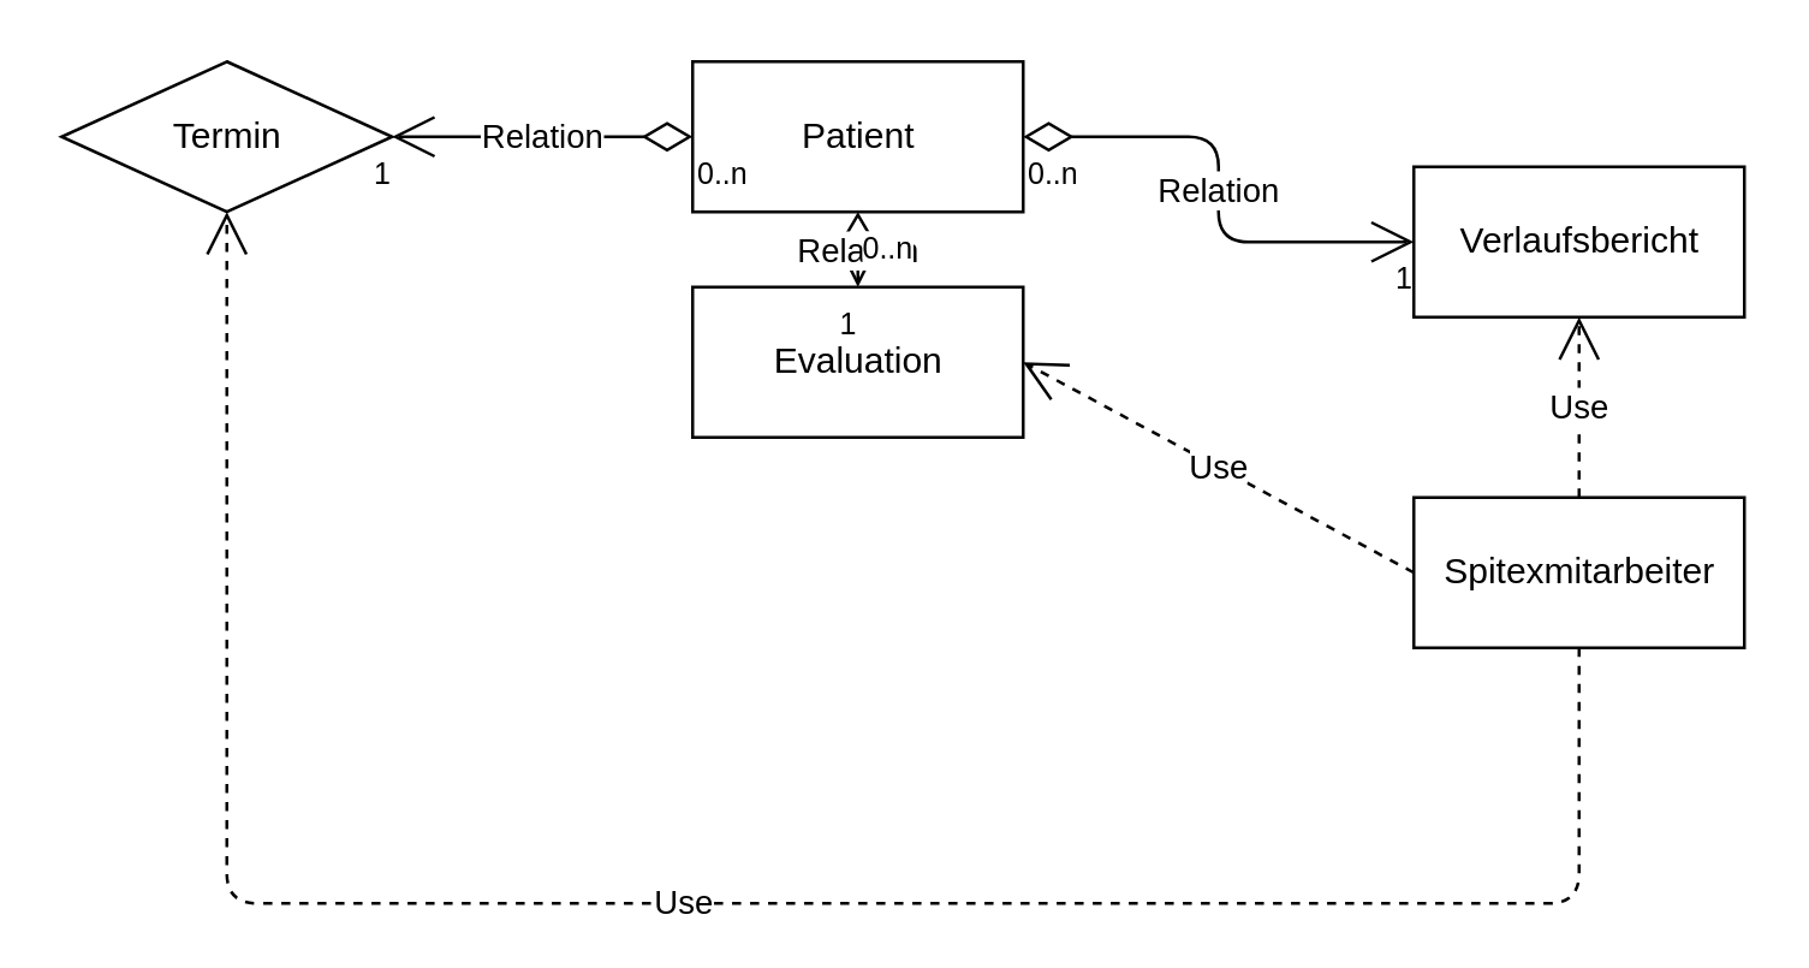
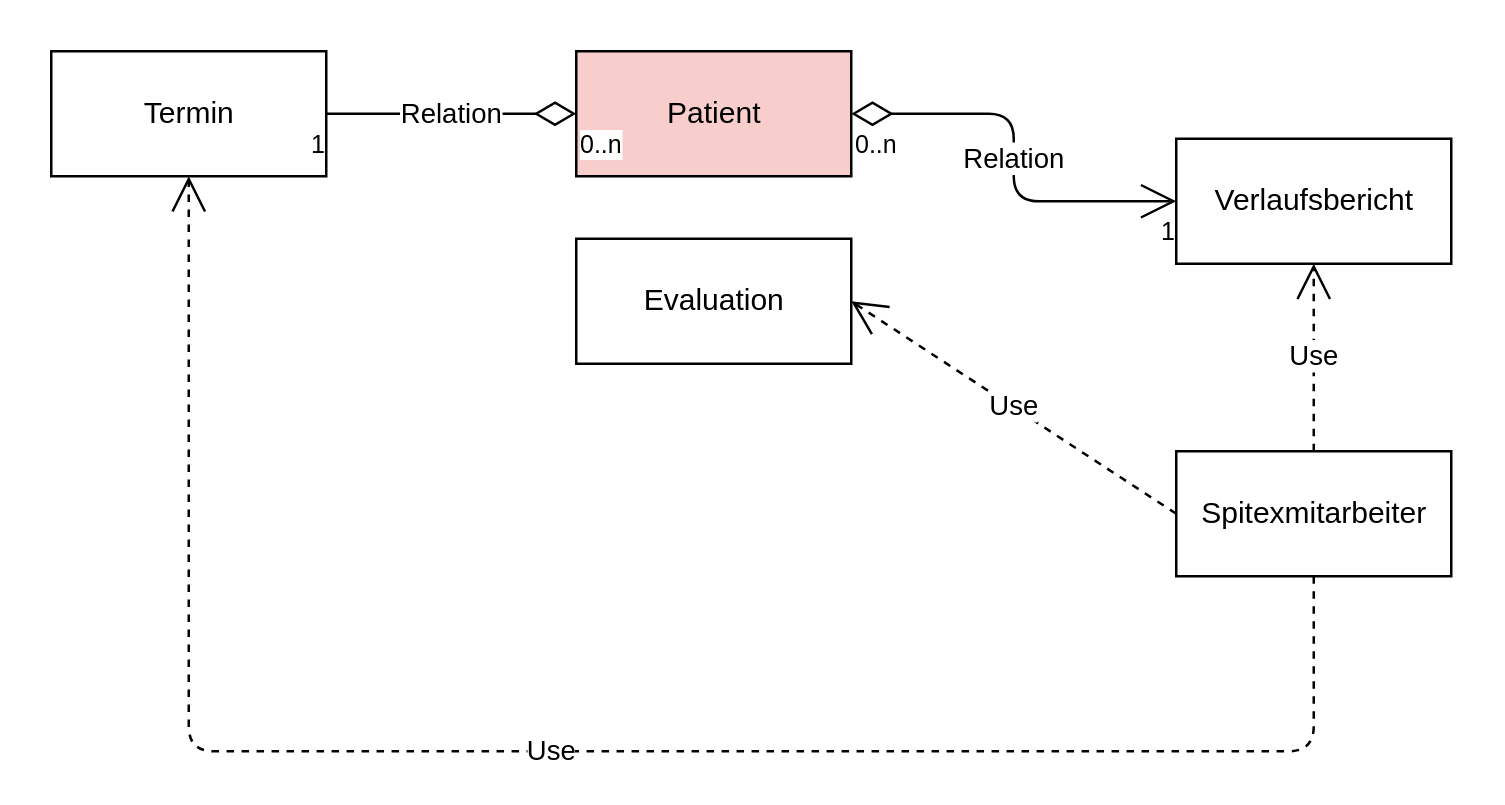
- <mxCell id="14" value="Termin" style="rhombus;html=1;" vertex="1" parent="1"><mxGeometry x="20" y="20" width="110" height="50" as="geometry" /></mxCell>
+ <mxCell id="14" value="Termin" style="html=1;" vertex="1" parent="1"><mxGeometry x="20" y="20" width="110" height="50" as="geometry" /></mxCell>
- <mxCell id="15" value="Relation" style="endArrow=open;html=1;endSize=12;startArrow=diamondThin;startSize=14;startFill=0;edgeStyle=orthogonalEdgeStyle;exitX=0;exitY=0.5;exitDx=0;exitDy=0;entryX=1;entryY=0.5;entryDx=0;entryDy=0;" edge="1" parent="1" source="2" target="14"><mxGeometry relative="1" as="geometry"><mxPoint x="295" y="190" as="sourcePoint" /><mxPoint x="180" y="100" as="targetPoint" /></mxGeometry></mxCell>
+ <mxCell id="15" value="Relation" style="endArrow=none;html=1;endSize=12;startArrow=diamondThin;startSize=14;startFill=0;edgeStyle=orthogonalEdgeStyle;exitX=0;exitY=0.5;exitDx=0;exitDy=0;entryX=1;entryY=0.5;entryDx=0;entryDy=0;" edge="1" parent="1" source="2" target="14"><mxGeometry relative="1" as="geometry"><mxPoint x="295" y="190" as="sourcePoint" /><mxPoint x="180" y="100" as="targetPoint" /></mxGeometry></mxCell>
- <mxCell id="2" value="Patient" style="html=1;" vertex="1" parent="1"><mxGeometry x="230" y="20" width="110" height="50" as="geometry" /></mxCell>
+ <mxCell id="2" value="Patient" style="html=1;fillColor=#f8cecc;" vertex="1" parent="1"><mxGeometry x="230" y="20" width="110" height="50" as="geometry" /></mxCell>
- <mxCell id="9" value="Relation" style="endArrow=open;html=1;endSize=12;startArrow=diamondThin;startSize=14;startFill=0;edgeStyle=orthogonalEdgeStyle;exitX=0.5;exitY=1;exitDx=0;exitDy=0;entryX=0.5;entryY=0;entryDx=0;entryDy=0;" edge="1" parent="1" source="2" target="5"><mxGeometry relative="1" as="geometry"><mxPoint x="270" y="280" as="sourcePoint" /><mxPoint x="350" y="110" as="targetPoint" /></mxGeometry></mxCell>
- <mxCell id="10" value="0..n" style="resizable=0;html=1;align=left;verticalAlign=top;labelBackgroundColor=#ffffff;fontSize=10;" connectable="0" vertex="1" parent="9"><mxGeometry x="-1" relative="1" as="geometry" /></mxCell>
- <mxCell id="11" value="1" style="resizable=0;html=1;align=right;verticalAlign=top;labelBackgroundColor=#ffffff;fontSize=10;" connectable="0" vertex="1" parent="9"><mxGeometry x="1" relative="1" as="geometry" /></mxCell>
- <mxCell id="3" value="Spitexmitarbeiter" style="html=1;" vertex="1" parent="1"><mxGeometry x="470" y="165" width="110" height="50" as="geometry" /></mxCell>
+ <mxCell id="3" value="Spitexmitarbeiter" style="html=1;" vertex="1" parent="1"><mxGeometry x="470" y="180" width="110" height="50" as="geometry" /></mxCell>
